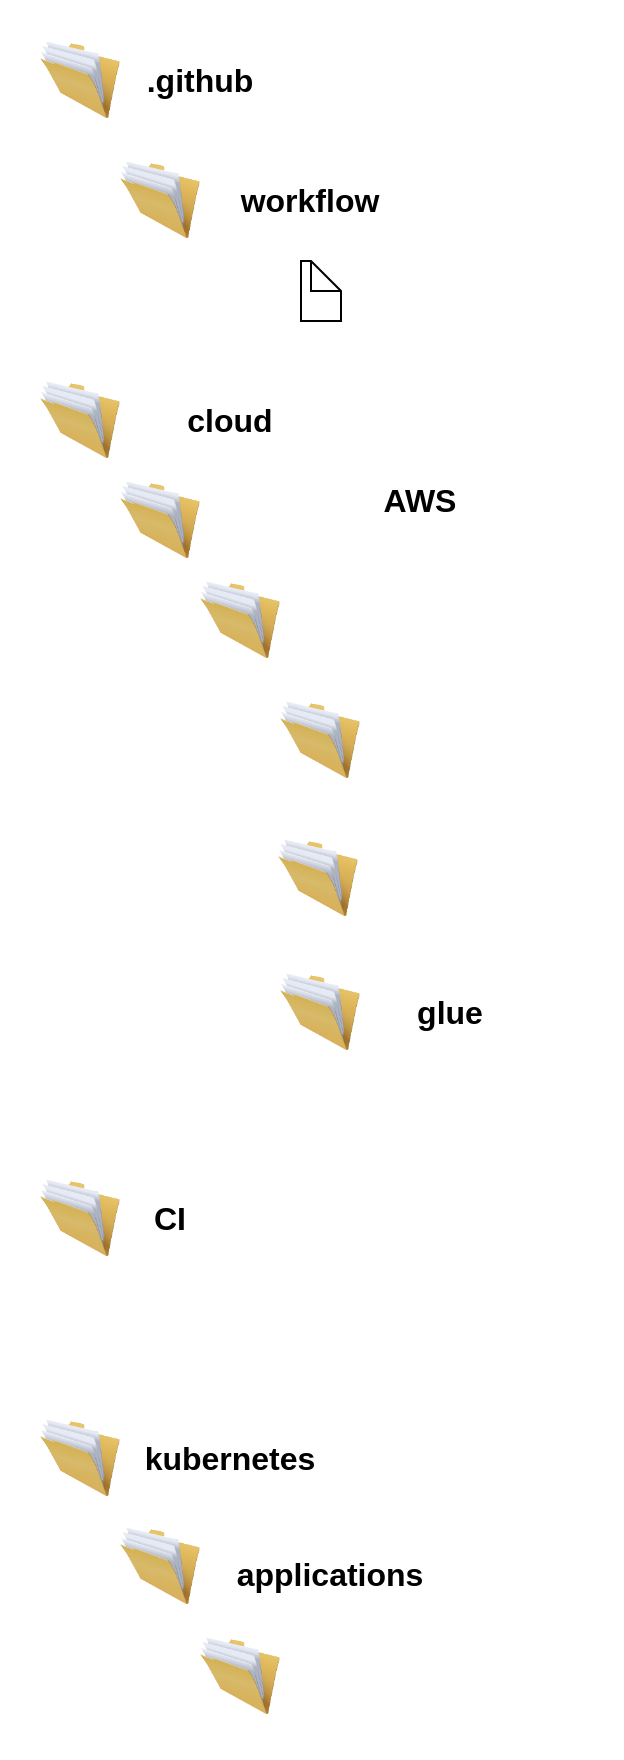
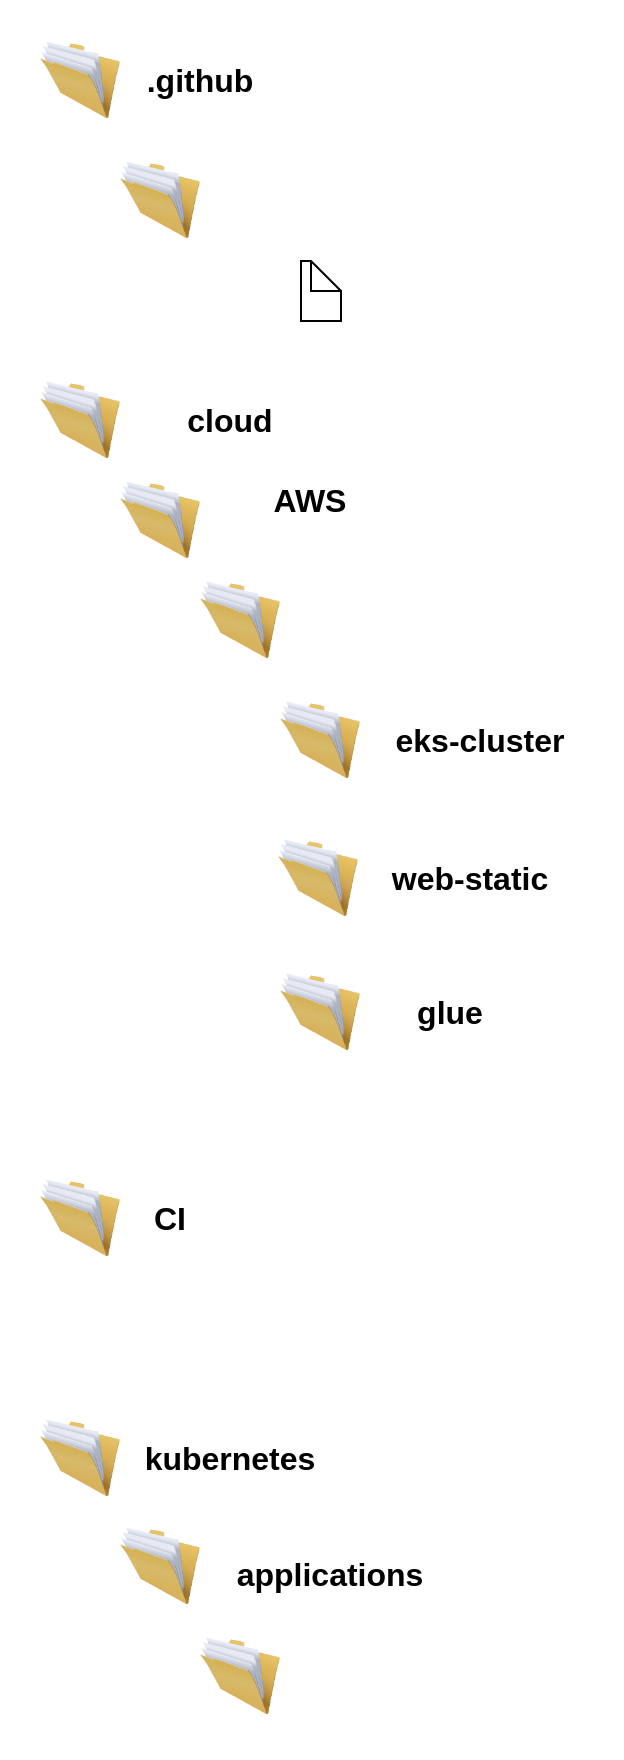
- <mxCell id="5" value="&lt;font size=&quot;1&quot; style=&quot;&quot;&gt;&lt;b style=&quot;font-size: 16px;&quot;&gt;workflow&lt;/b&gt;&lt;/font&gt;" style="text;html=1;strokeColor=none;fillColor=none;align=center;verticalAlign=middle;whiteSpace=wrap;rounded=0;" vertex="1" parent="1"><mxGeometry x="120" y="90" width="70" height="20" as="geometry" /></mxCell>
- <mxCell id="10" value="&lt;font size=&quot;1&quot; style=&quot;&quot;&gt;&lt;b style=&quot;font-size: 16px;&quot;&gt;AWS&lt;br&gt;&lt;br&gt;&lt;/b&gt;&lt;/font&gt;" style="text;html=1;strokeColor=none;fillColor=none;align=center;verticalAlign=middle;whiteSpace=wrap;rounded=0;" vertex="1" parent="1"><mxGeometry x="175" y="250" width="70" height="20" as="geometry" /></mxCell>
+ <mxCell id="10" value="&lt;font size=&quot;1&quot; style=&quot;&quot;&gt;&lt;b style=&quot;font-size: 16px;&quot;&gt;AWS&lt;br&gt;&lt;br&gt;&lt;/b&gt;&lt;/font&gt;" style="text;html=1;strokeColor=none;fillColor=none;align=center;verticalAlign=middle;whiteSpace=wrap;rounded=0;" vertex="1" parent="1"><mxGeometry x="120" y="250" width="70" height="20" as="geometry" /></mxCell>
+ <mxCell id="22" value="&lt;span style=&quot;font-size: 16px;&quot;&gt;&lt;b&gt;eks-cluster&lt;/b&gt;&lt;/span&gt;" style="text;html=1;strokeColor=none;fillColor=none;align=center;verticalAlign=middle;whiteSpace=wrap;rounded=0;" vertex="1" parent="1"><mxGeometry x="190" y="360" width="100" height="20" as="geometry" /></mxCell>
+ <mxCell id="23" value="&lt;span style=&quot;font-size: 16px;&quot;&gt;&lt;b&gt;web-static&lt;/b&gt;&lt;/span&gt;" style="text;html=1;strokeColor=none;fillColor=none;align=center;verticalAlign=middle;whiteSpace=wrap;rounded=0;" vertex="1" parent="1"><mxGeometry x="190" y="429" width="90" height="20" as="geometry" /></mxCell>
